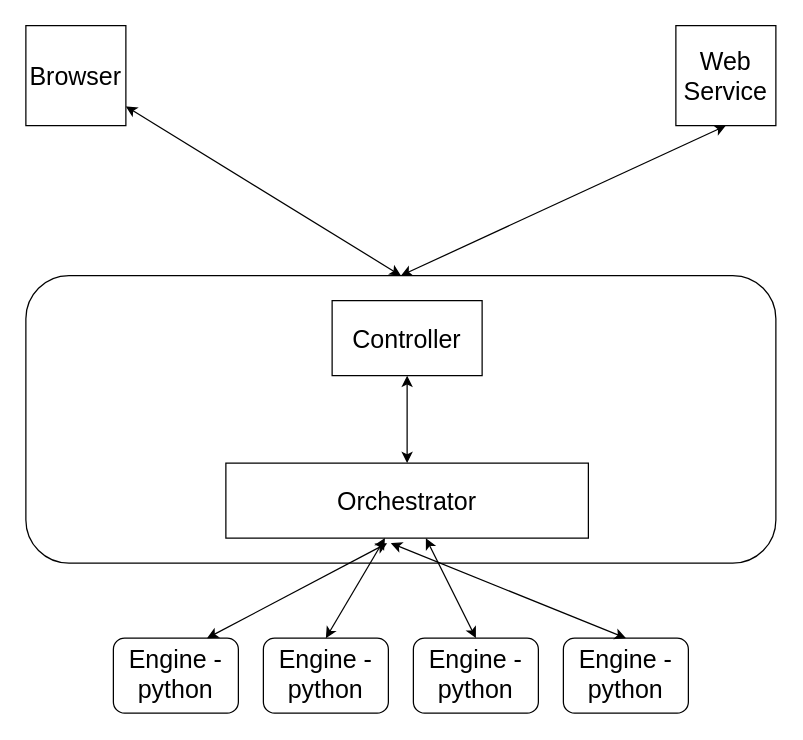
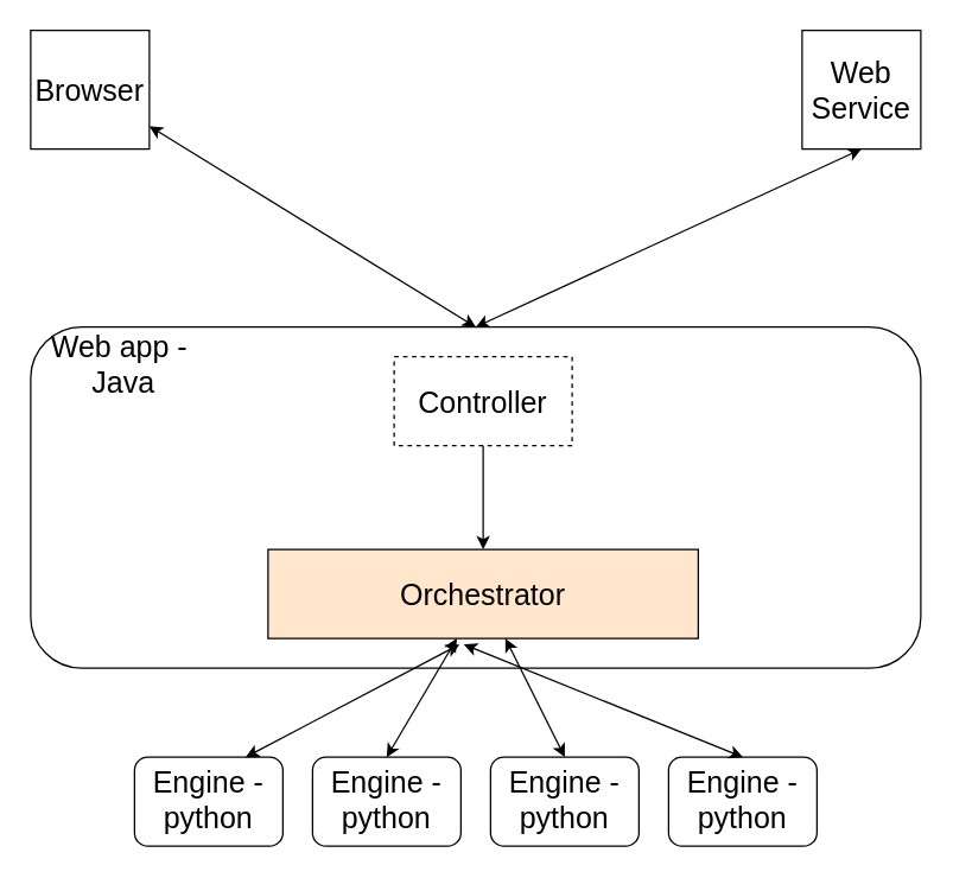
+ <mxCell id="3" value="&lt;font style=&quot;font-size: 20px&quot;&gt;&lt;span&gt;Web app -&amp;nbsp;&lt;/span&gt;Java&lt;/font&gt;" style="text;html=1;strokeColor=none;fillColor=none;align=center;verticalAlign=middle;whiteSpace=wrap;rounded=0;" vertex="1" parent="1"><mxGeometry x="30" y="230" width="100" height="30" as="geometry" /></mxCell>
- <mxCell id="21" value="&lt;font style=&quot;font-size: 20px&quot;&gt;Controller&lt;/font&gt;" style="rounded=0;whiteSpace=wrap;html=1;" vertex="1" parent="1"><mxGeometry x="265" y="240" width="120" height="60" as="geometry" /></mxCell>
+ <mxCell id="21" value="&lt;font style=&quot;font-size: 20px&quot;&gt;Controller&lt;/font&gt;" style="rounded=0;whiteSpace=wrap;html=1;dashed=1;" vertex="1" parent="1"><mxGeometry x="265" y="240" width="120" height="60" as="geometry" /></mxCell>
- <mxCell id="22" value="" style="endArrow=classic;startArrow=classic;html=1;entryX=0.5;entryY=1;entryDx=0;entryDy=0;exitX=0.5;exitY=0;exitDx=0;exitDy=0;" edge="1" parent="1" source="12" target="21"><mxGeometry width="50" height="50" relative="1" as="geometry"><mxPoint x="300" y="360" as="sourcePoint" /><mxPoint x="350" y="310" as="targetPoint" /></mxGeometry></mxCell>
+ <mxCell id="22" value="" style="endArrow=none;startArrow=classic;html=1;entryX=0.5;entryY=1;entryDx=0;entryDy=0;exitX=0.5;exitY=0;exitDx=0;exitDy=0;" edge="1" parent="1" source="12" target="21"><mxGeometry width="50" height="50" relative="1" as="geometry"><mxPoint x="300" y="360" as="sourcePoint" /><mxPoint x="350" y="310" as="targetPoint" /></mxGeometry></mxCell>
- <mxCell id="12" value="&lt;font style=&quot;font-size: 20px&quot;&gt;Orchestrator&lt;/font&gt;" style="rounded=0;whiteSpace=wrap;html=1;" vertex="1" parent="1"><mxGeometry x="180" y="370" width="290" height="60" as="geometry" /></mxCell>
+ <mxCell id="12" value="&lt;font style=&quot;font-size: 20px&quot;&gt;Orchestrator&lt;/font&gt;" style="rounded=0;whiteSpace=wrap;html=1;fillColor=#ffe6cc;" vertex="1" parent="1"><mxGeometry x="180" y="370" width="290" height="60" as="geometry" /></mxCell>
